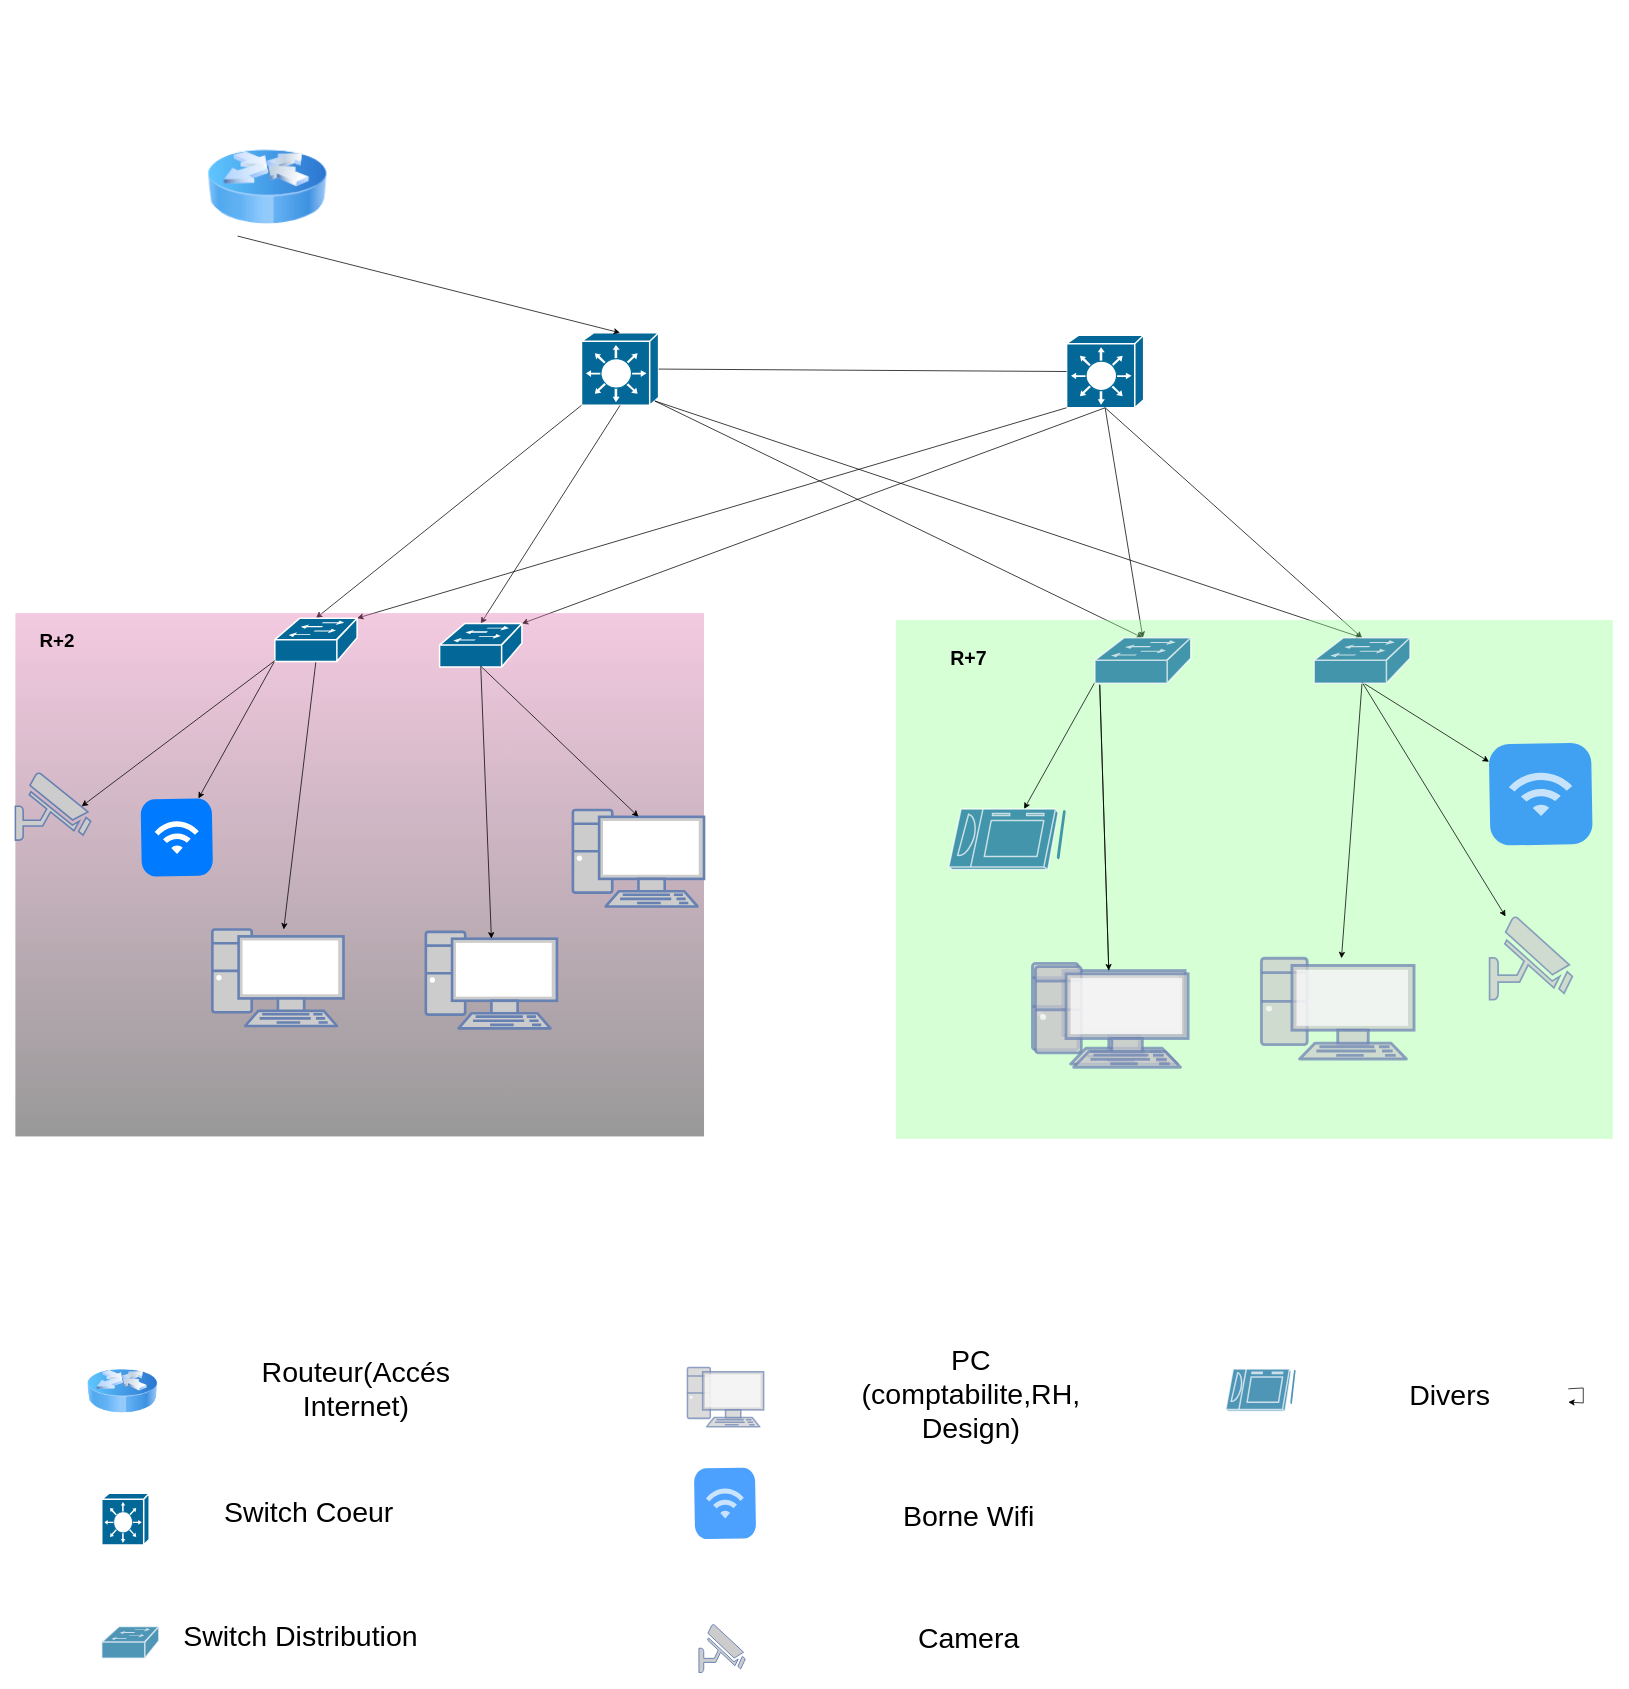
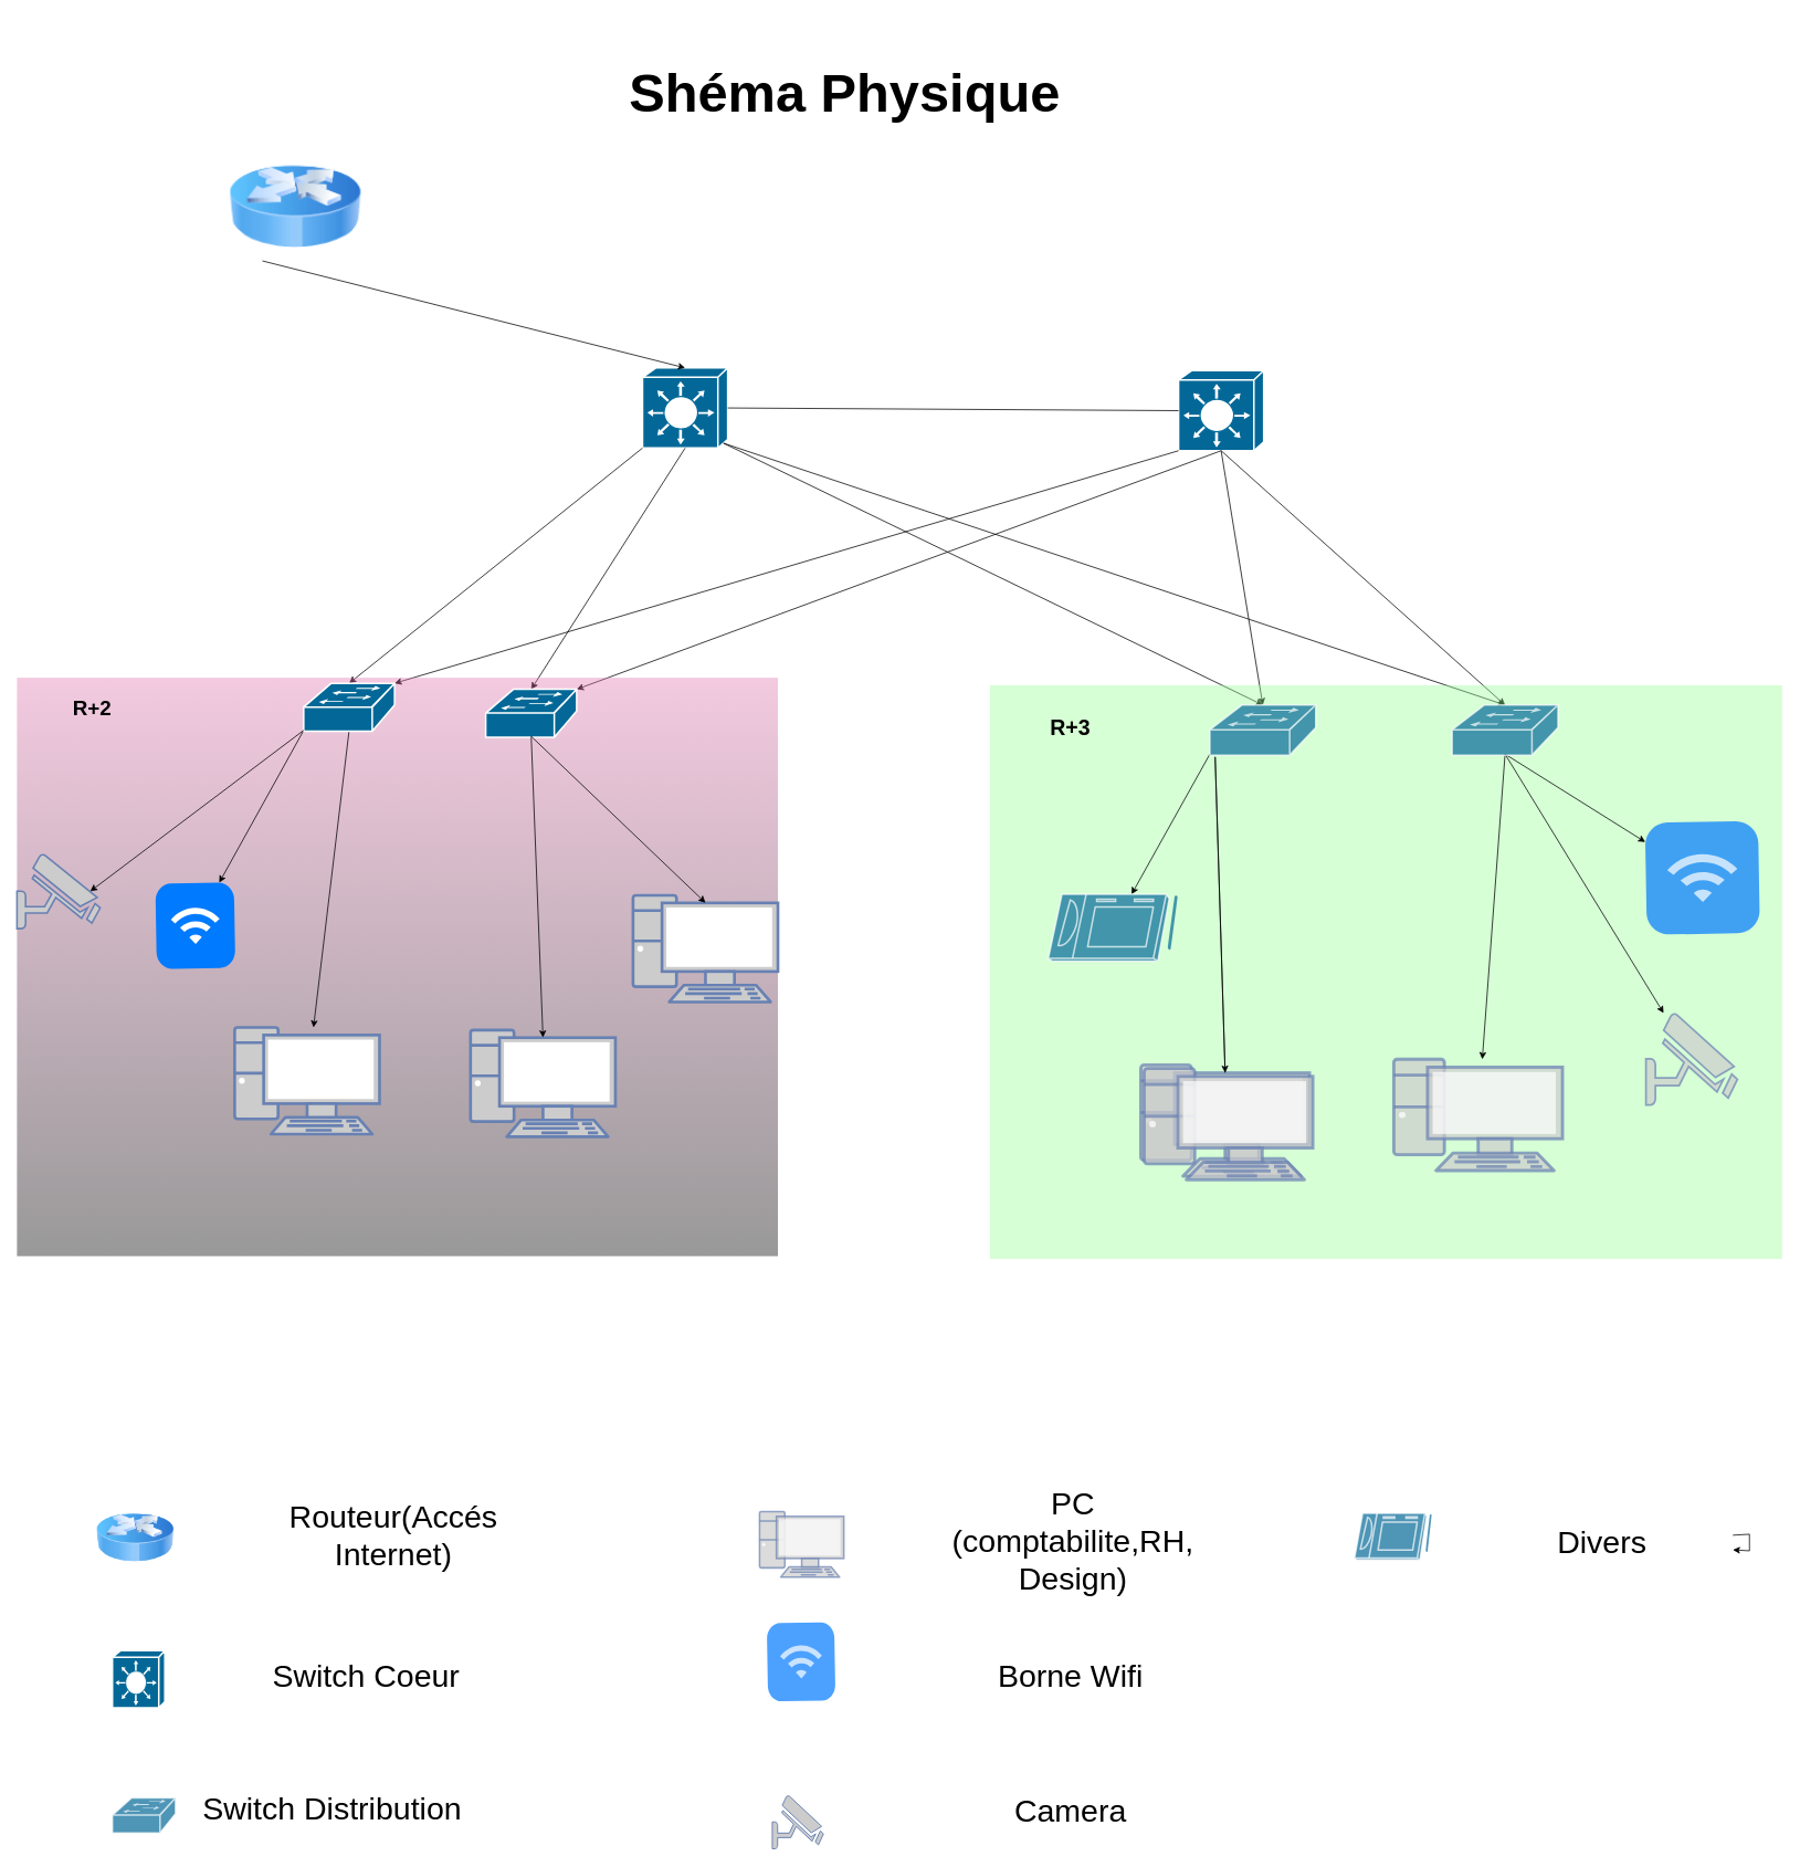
+ <mxCell id="27" value="&lt;font size=&quot;1&quot; style=&quot;&quot;&gt;&lt;b style=&quot;font-size: 65px;&quot;&gt;Shéma Physique&amp;nbsp;&lt;/b&gt;&lt;/font&gt;" style="text;html=1;align=center;verticalAlign=middle;whiteSpace=wrap;rounded=0;" vertex="1" parent="1"><mxGeometry x="653" y="20" width="750" height="184" as="geometry" /></mxCell>
- <mxCell id="37" value="&lt;b&gt;&lt;font style=&quot;font-size: 25px;&quot;&gt;R+2&lt;/font&gt;&lt;/b&gt;" style="text;html=1;align=center;verticalAlign=middle;whiteSpace=wrap;rounded=0;" vertex="1" parent="1"><mxGeometry x="20.007" y="820.107" width="111.864" height="65.103" as="geometry" /></mxCell>
+ <mxCell id="37" value="&lt;b&gt;&lt;font style=&quot;font-size: 25px;&quot;&gt;R+2&lt;/font&gt;&lt;/b&gt;" style="text;html=1;align=center;verticalAlign=middle;whiteSpace=wrap;rounded=0;" vertex="1" parent="1"><mxGeometry x="55.007" y="820.107" width="111.864" height="65.103" as="geometry" /></mxCell>
- <mxCell id="53" value="&lt;b&gt;&lt;font style=&quot;font-size: 26px;&quot;&gt;R+7&lt;/font&gt;&lt;/b&gt;" style="text;whiteSpace=wrap;html=1;" vertex="1" parent="1"><mxGeometry x="1264.512" y="856.16" width="97.577" height="62.409" as="geometry" /></mxCell>
+ <mxCell id="53" value="&lt;b&gt;&lt;font style=&quot;font-size: 26px;&quot;&gt;R+3&lt;/font&gt;&lt;/b&gt;" style="text;whiteSpace=wrap;html=1;" vertex="1" parent="1"><mxGeometry x="1264.512" y="856.16" width="97.577" height="62.409" as="geometry" /></mxCell>
- <mxCell id="3" value="&lt;span style=&quot;font-size: 38px;&quot;&gt;Switch Coeur&lt;/span&gt;" style="text;html=1;align=center;verticalAlign=middle;whiteSpace=wrap;rounded=0;" vertex="1" parent="1"><mxGeometry x="242.921" y="1970.658" width="336.95" height="91.247" as="geometry" /></mxCell>
+ <mxCell id="3" value="&lt;span style=&quot;font-size: 38px;&quot;&gt;Switch Coeur&lt;/span&gt;" style="text;html=1;align=center;verticalAlign=middle;whiteSpace=wrap;rounded=0;" vertex="1" parent="1"><mxGeometry x="272.921" y="1975.658" width="336.95" height="91.247" as="geometry" /></mxCell>
